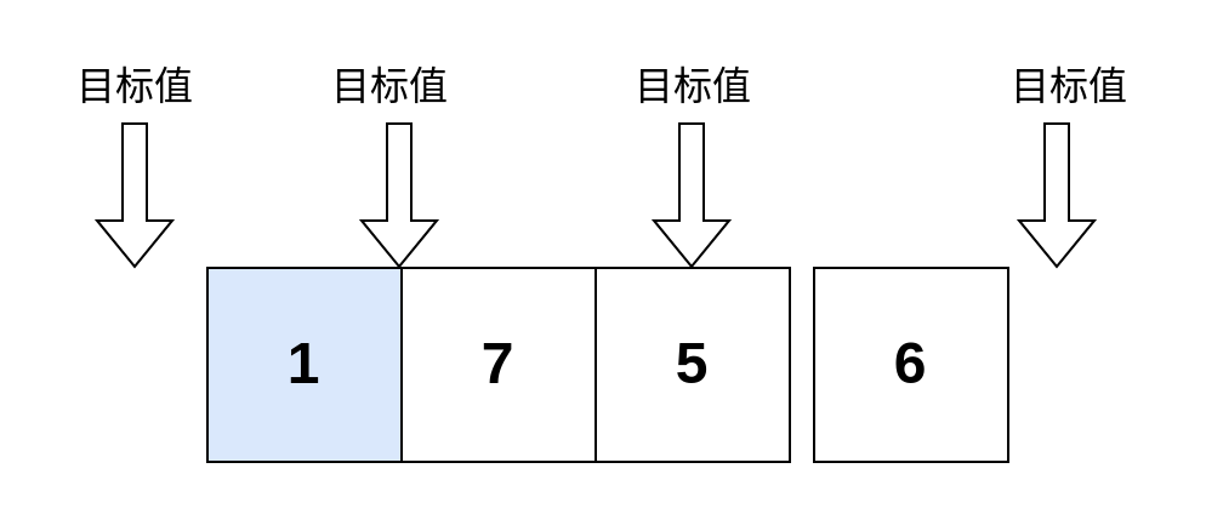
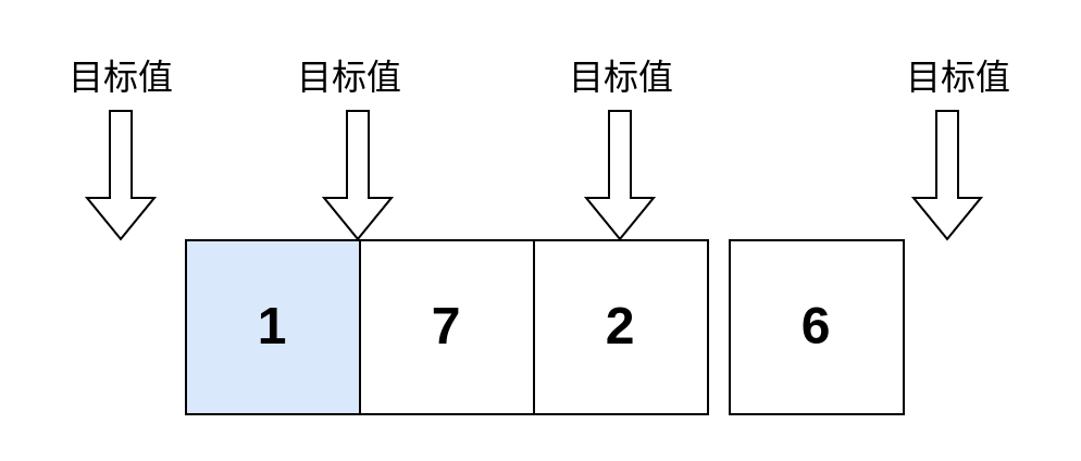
- <mxCell id="4" value="5" style="whiteSpace=wrap;html=1;aspect=fixed;fontStyle=1;fontSize=24;" vertex="1" parent="1"><mxGeometry x="245" y="110" width="80" height="80" as="geometry" /></mxCell>
+ <mxCell id="4" value="2" style="whiteSpace=wrap;html=1;aspect=fixed;fontStyle=1;fontSize=24;" vertex="1" parent="1"><mxGeometry x="245" y="110" width="80" height="80" as="geometry" /></mxCell>
